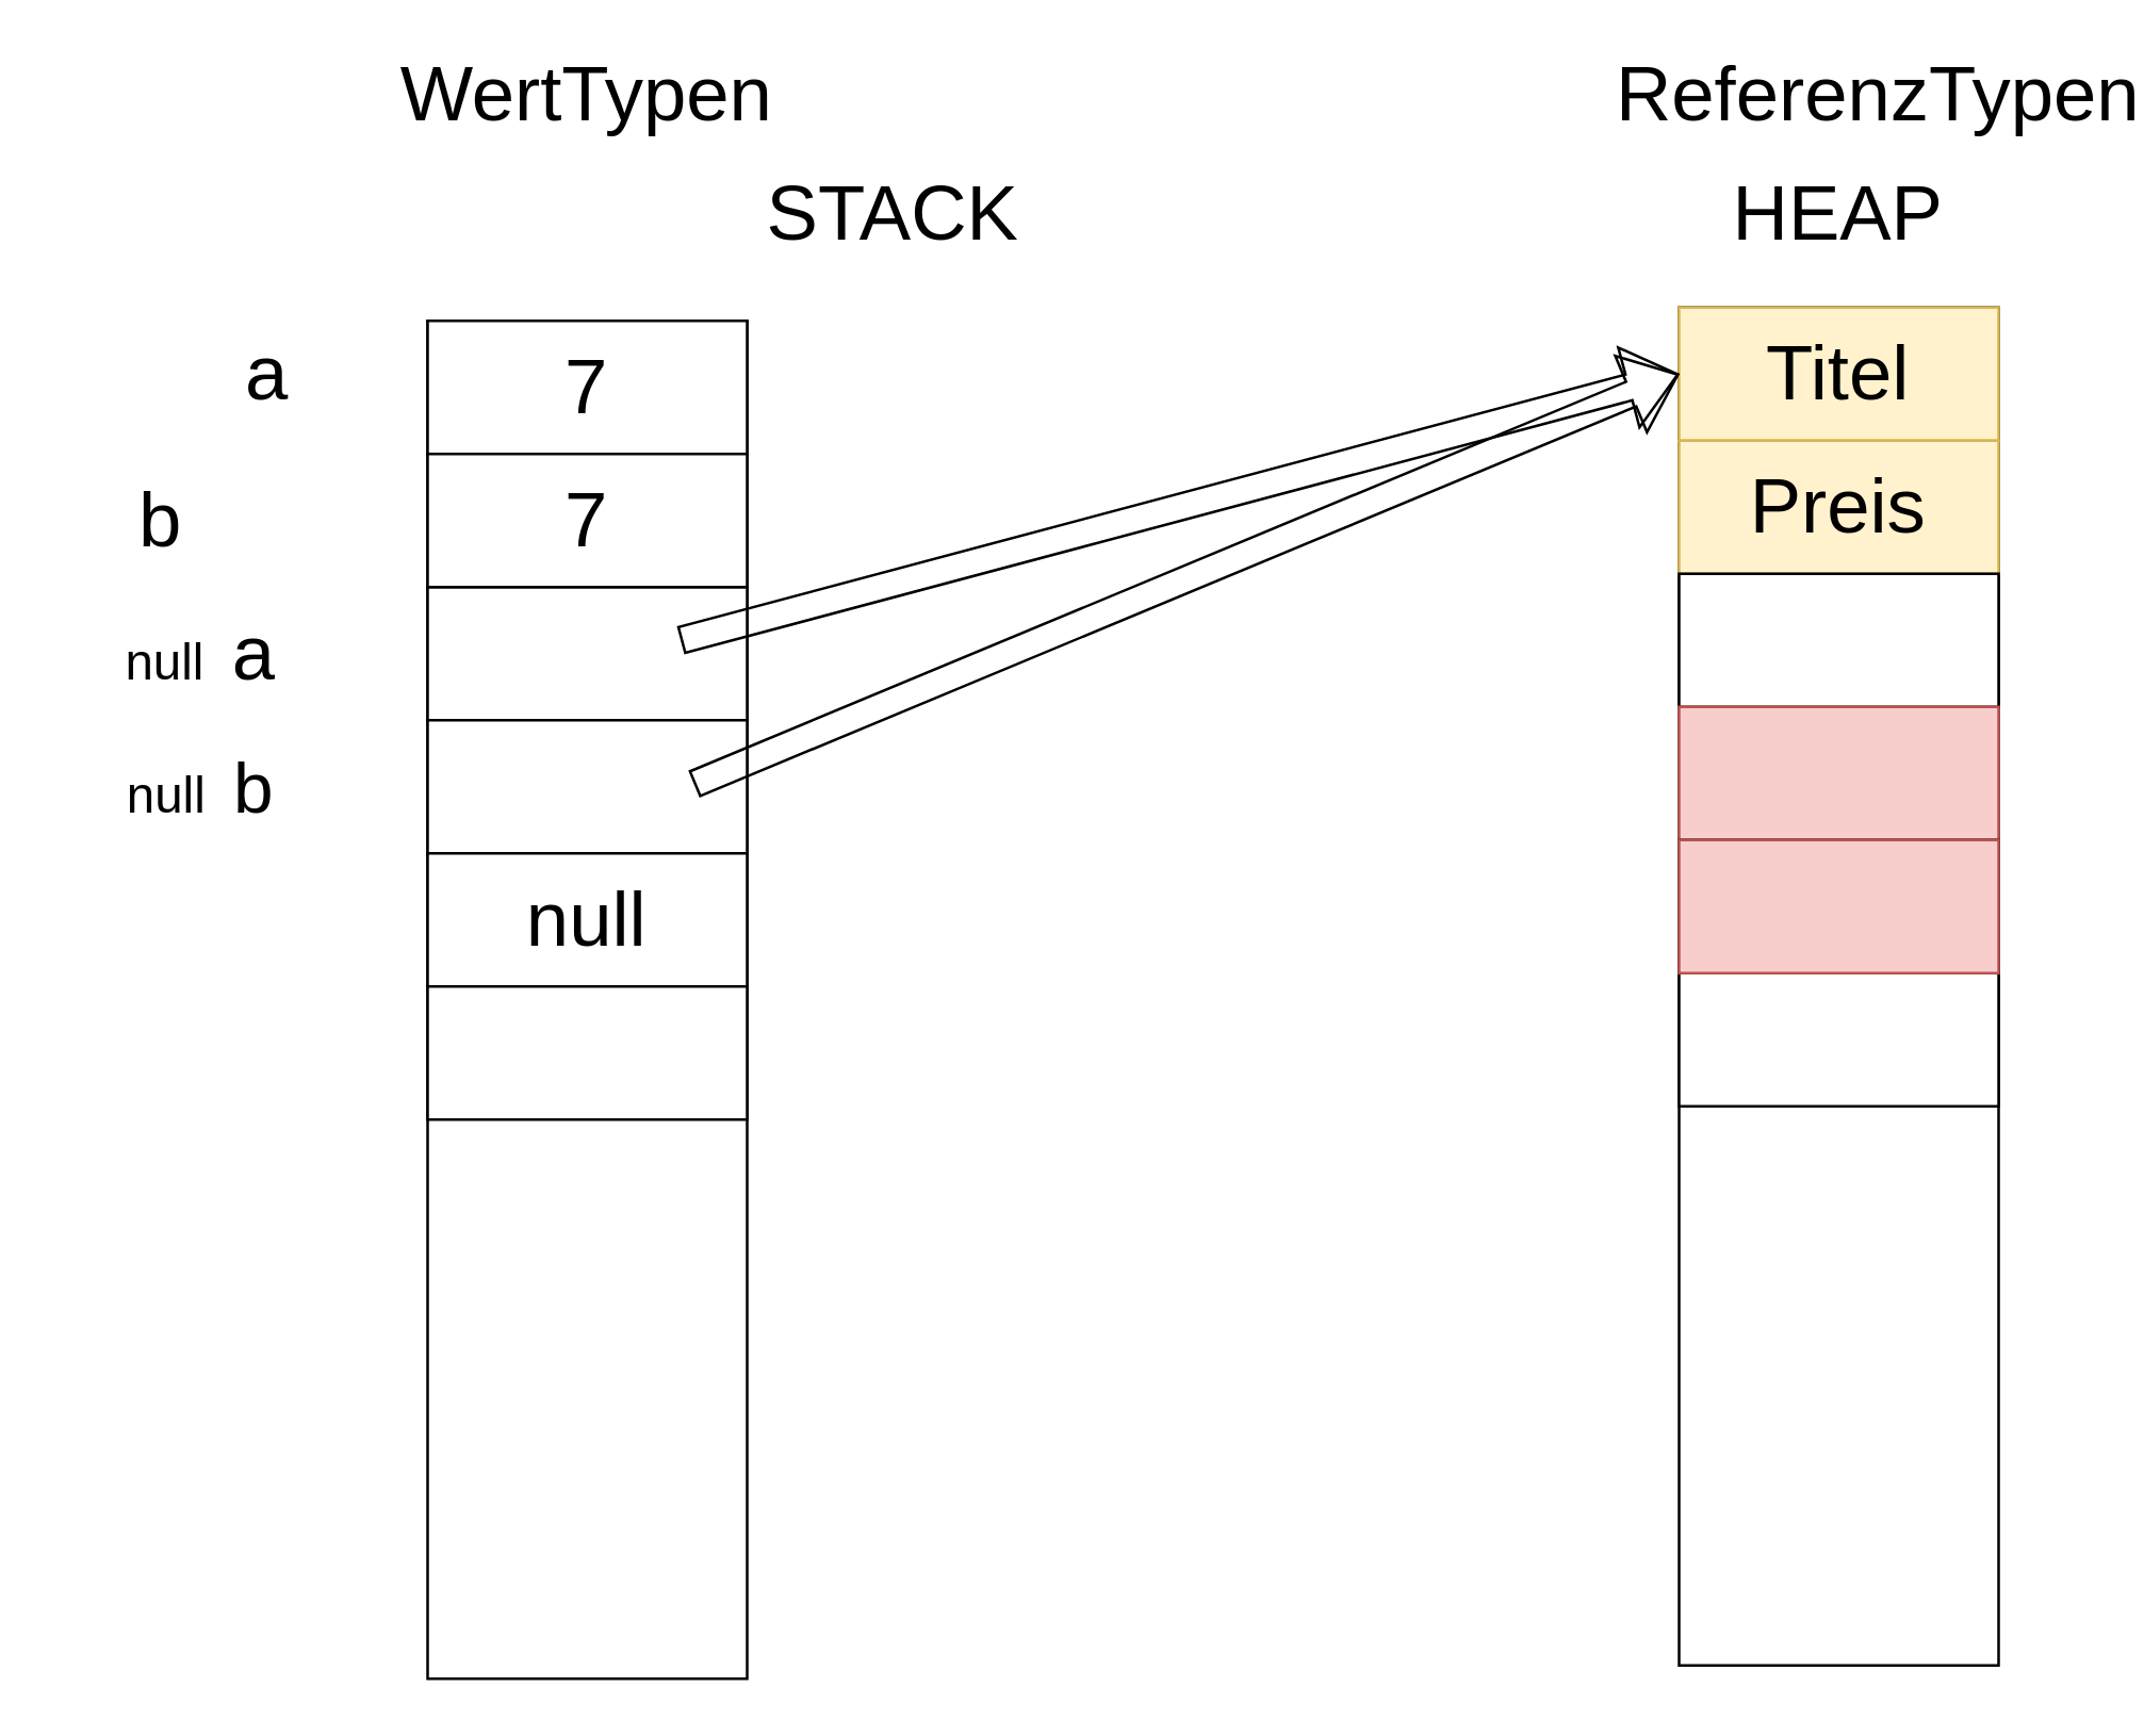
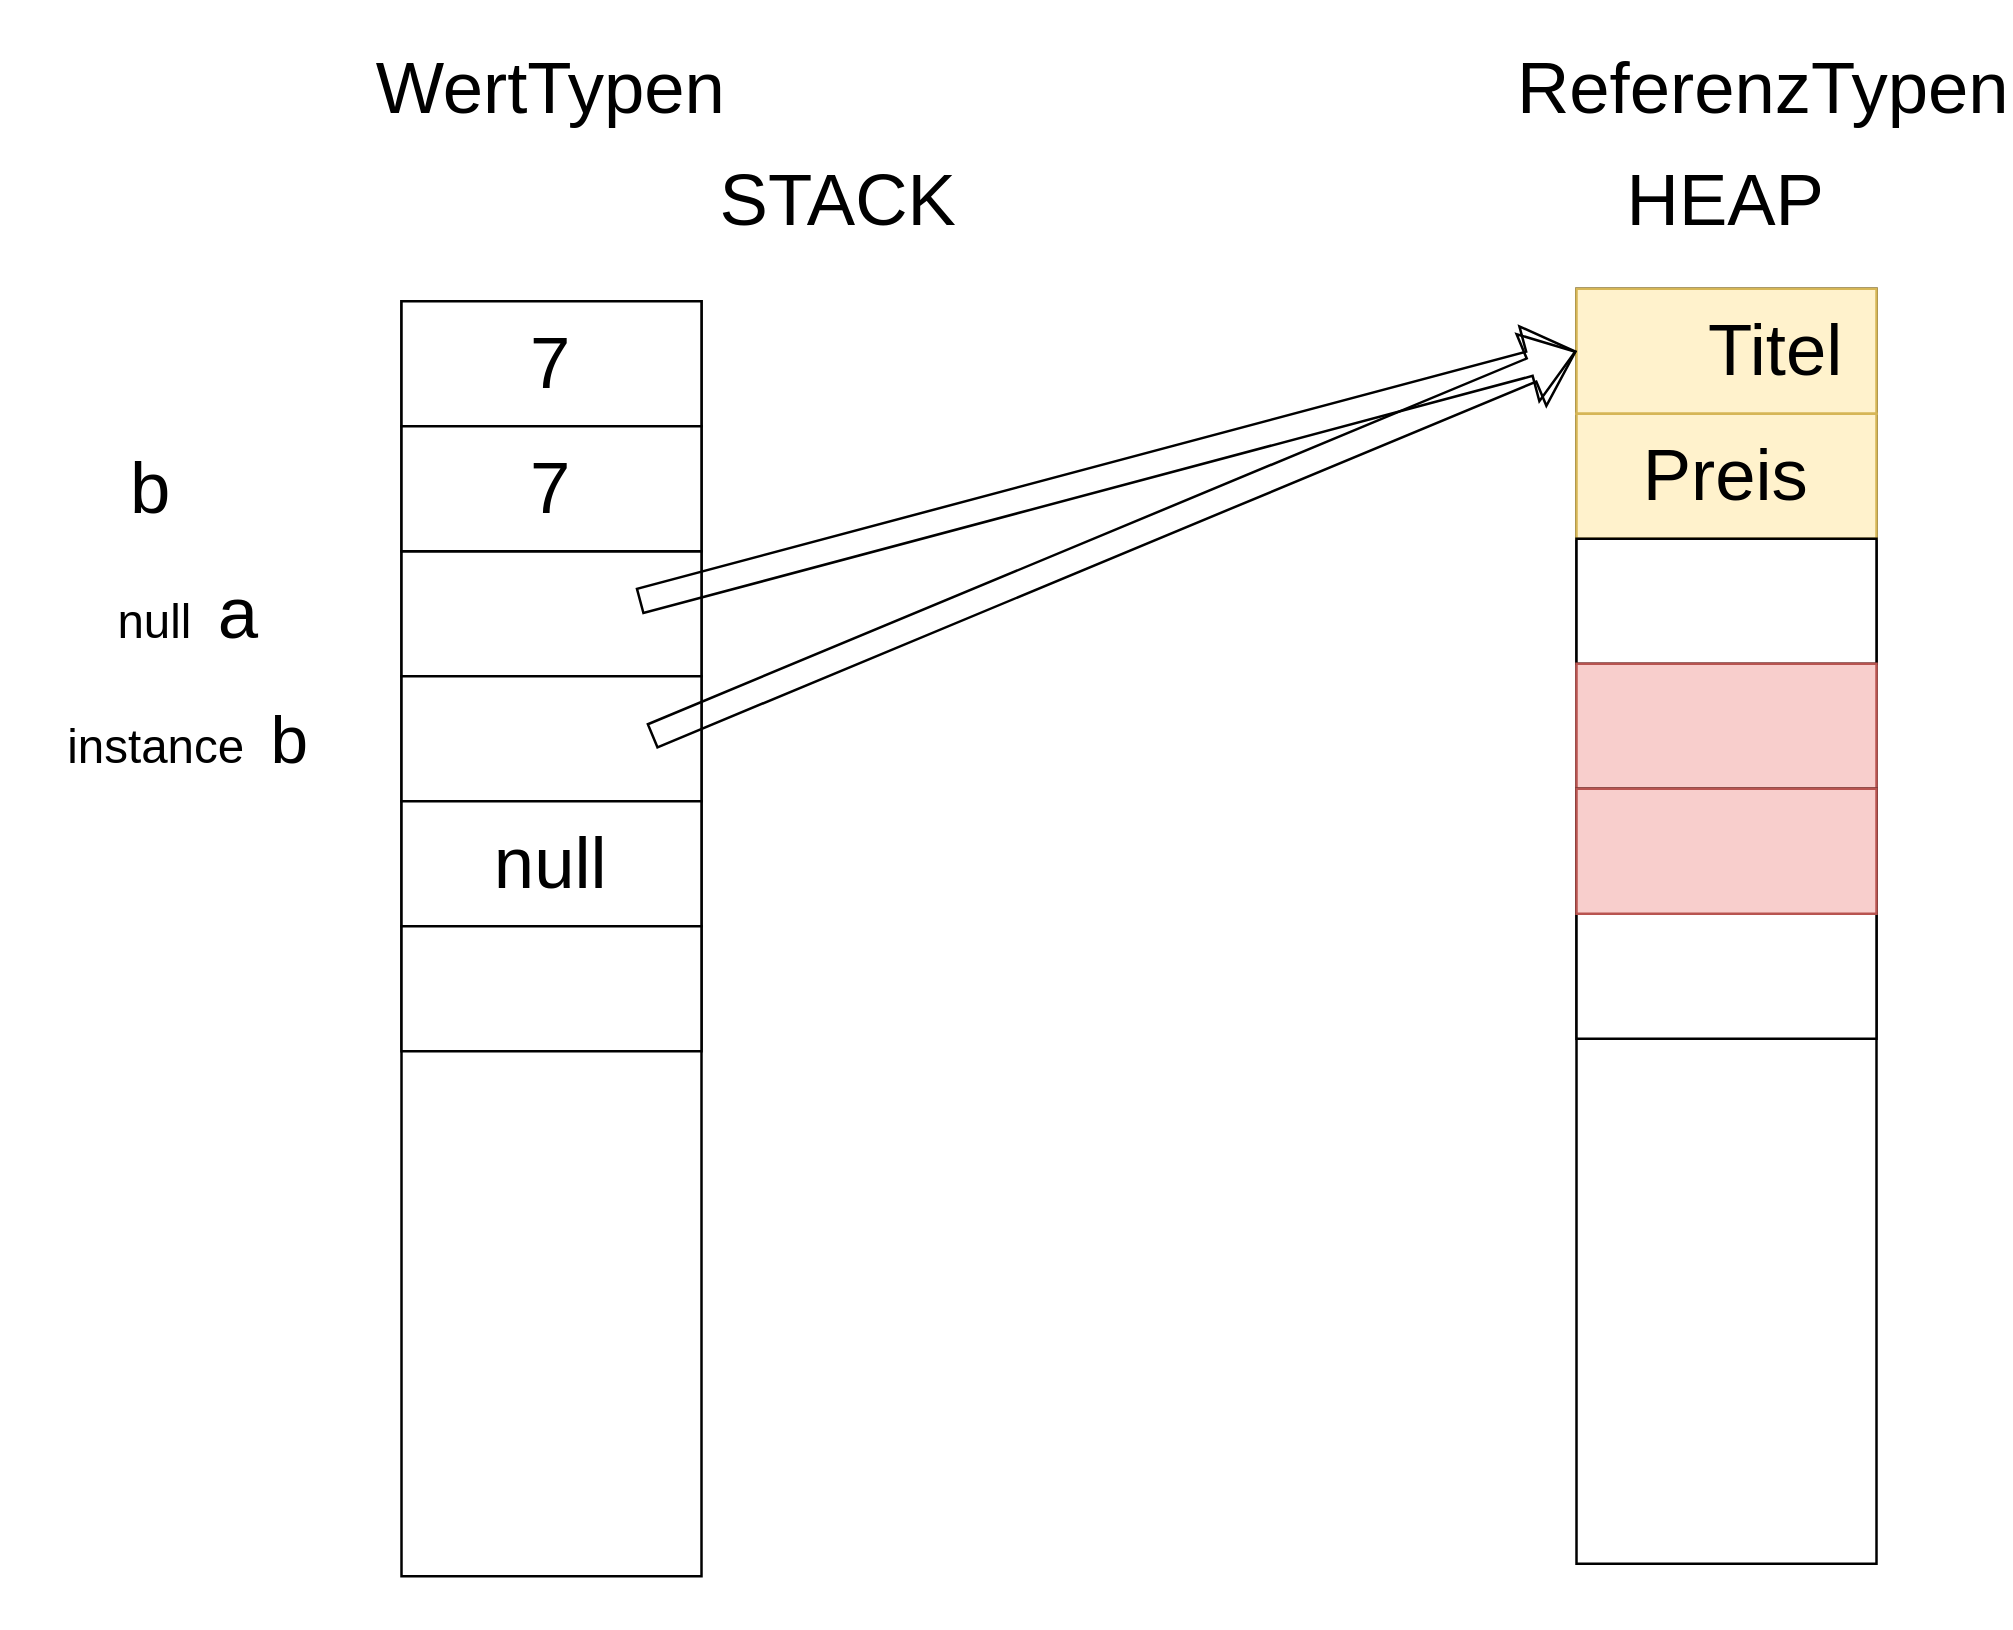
- <mxCell id="19" value="a" style="text;html=1;strokeColor=none;fillColor=none;align=center;verticalAlign=middle;whiteSpace=wrap;rounded=0;fontSize=29;" vertex="1" parent="1"><mxGeometry x="70" y="125" width="60" height="30" as="geometry" /></mxCell>
- <mxCell id="26" value="Titel" style="text;html=1;strokeColor=none;fillColor=none;align=center;verticalAlign=middle;whiteSpace=wrap;rounded=0;fontSize=29;" vertex="1" parent="1"><mxGeometry x="660" y="125" width="60" height="30" as="geometry" /></mxCell>
+ <mxCell id="26" value="Titel" style="text;html=1;strokeColor=none;fillColor=none;align=center;verticalAlign=middle;whiteSpace=wrap;rounded=0;fontSize=29;" vertex="1" parent="1"><mxGeometry x="680" y="125" width="60" height="30" as="geometry" /></mxCell>
- <mxCell id="28" value="&lt;font style=&quot;font-size: 19px&quot;&gt;null&amp;nbsp; &lt;/font&gt;&lt;font style=&quot;font-size: 27px&quot;&gt;b&lt;/font&gt;" style="text;html=1;strokeColor=none;fillColor=none;align=center;verticalAlign=middle;whiteSpace=wrap;rounded=0;fontSize=29;" vertex="1" parent="1"><mxGeometry x="20" y="280" width="110" height="30" as="geometry" /></mxCell>
+ <mxCell id="28" value="&lt;font style=&quot;font-size: 19px&quot;&gt;instance&amp;nbsp; &lt;/font&gt;&lt;font style=&quot;font-size: 27px&quot;&gt;b&lt;/font&gt;" style="text;html=1;strokeColor=none;fillColor=none;align=center;verticalAlign=middle;whiteSpace=wrap;rounded=0;fontSize=29;" vertex="1" parent="1"><mxGeometry x="20" y="280" width="110" height="30" as="geometry" /></mxCell>
